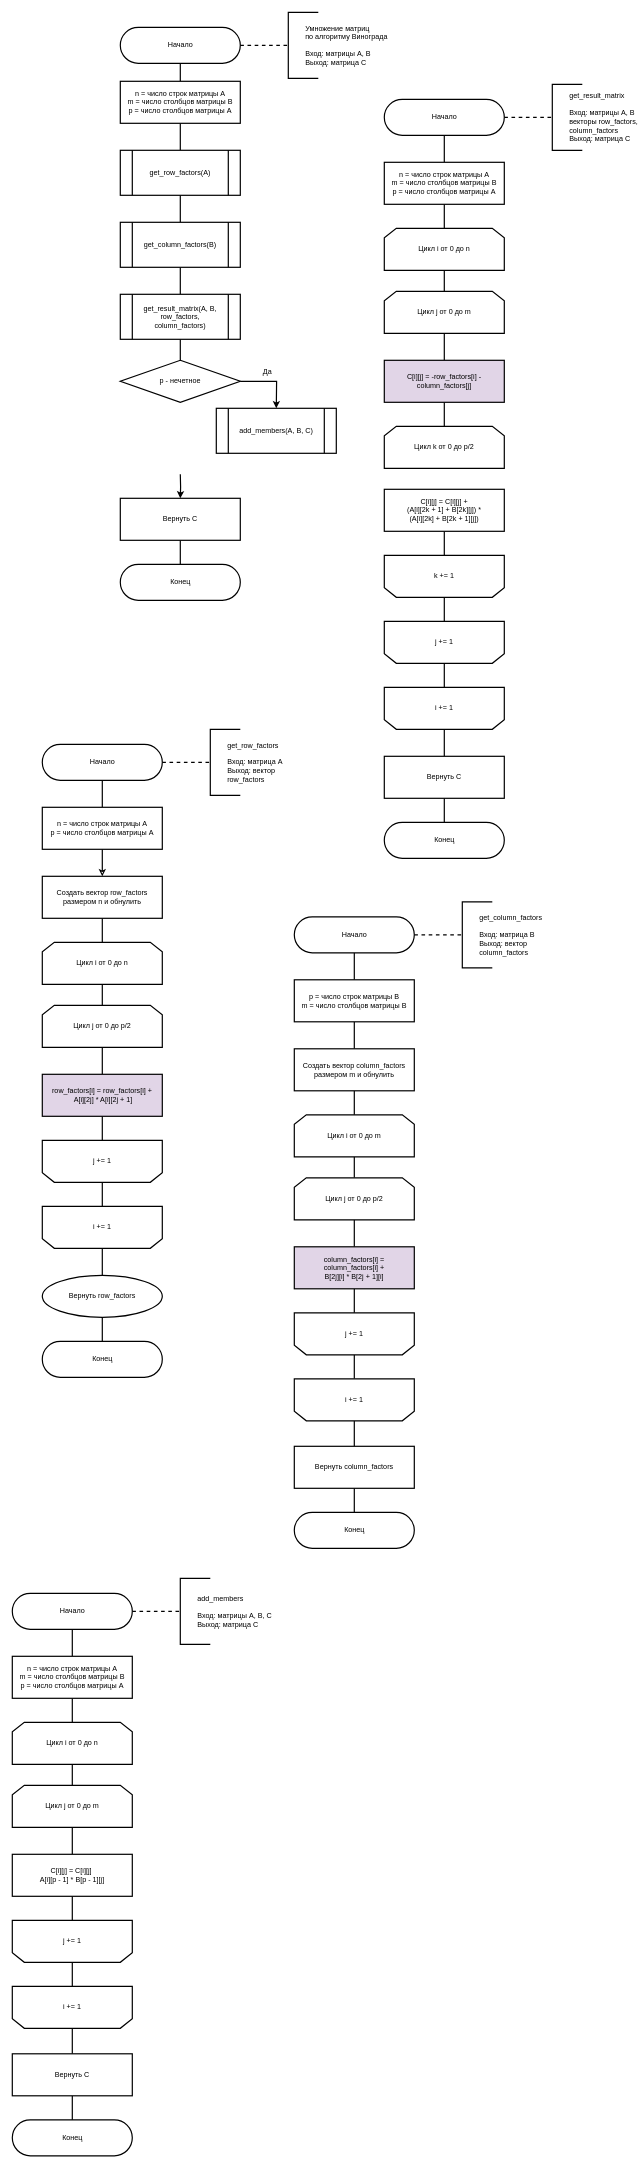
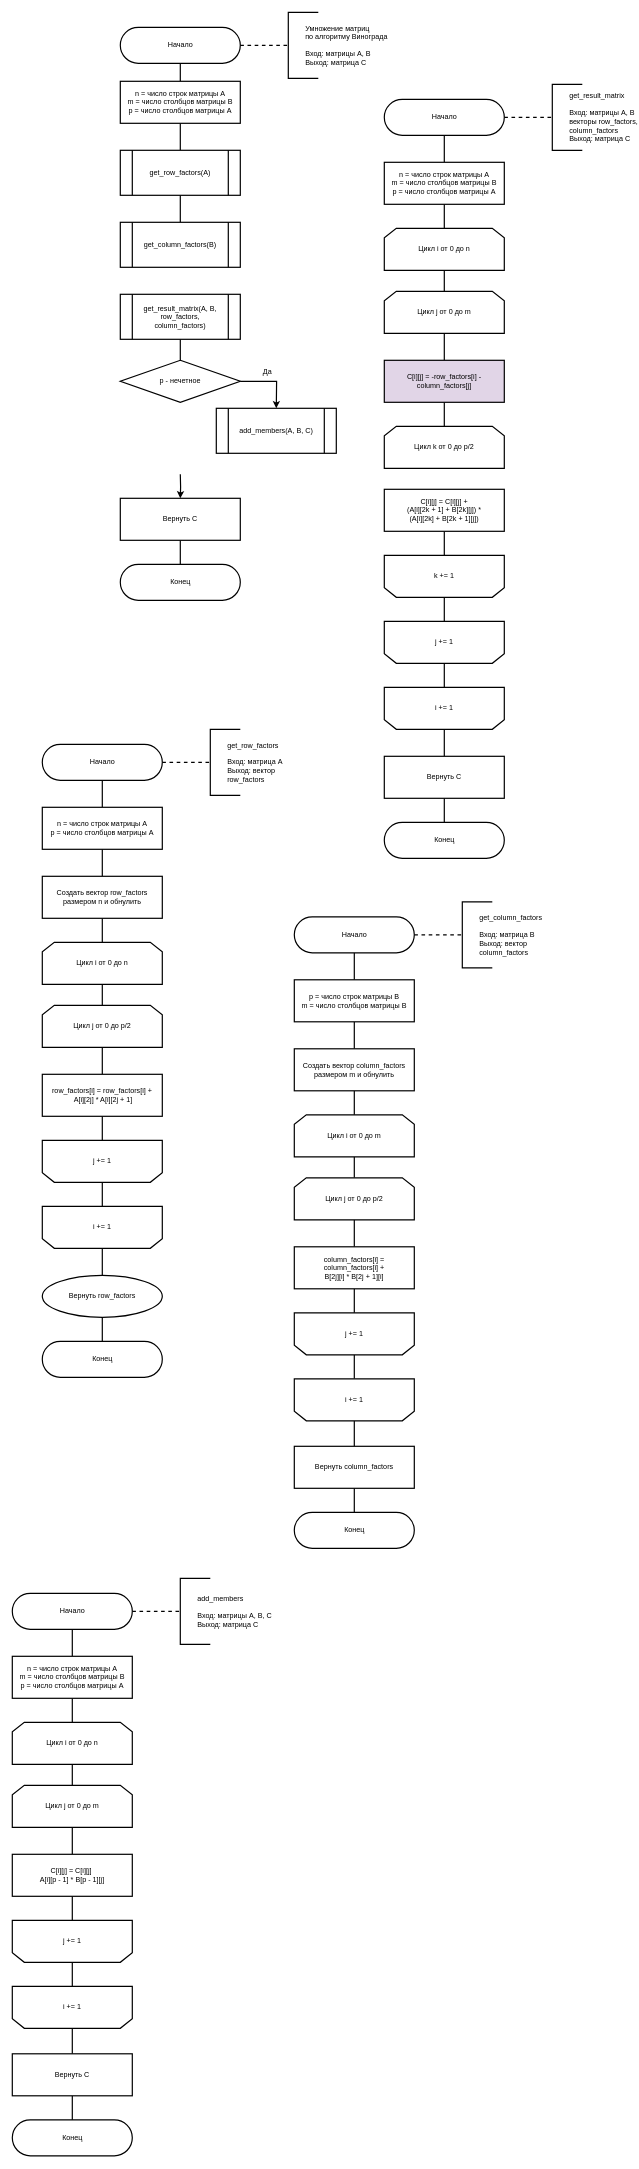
- <mxCell id="28" style="edgeStyle=orthogonalEdgeStyle;rounded=0;orthogonalLoop=1;jettySize=auto;html=1;exitX=0.5;exitY=1;exitDx=0;exitDy=0;entryX=0.5;entryY=0;entryDx=0;entryDy=0;endArrow=none;endFill=0;strokeWidth=2;" parent="1" source="29" target="37" edge="1"><mxGeometry relative="1" as="geometry" /></mxCell>
- <mxCell id="61" style="edgeStyle=orthogonalEdgeStyle;rounded=0;orthogonalLoop=1;jettySize=auto;html=1;exitX=0.5;exitY=1;exitDx=0;exitDy=0;entryX=0.5;entryY=0;entryDx=0;entryDy=0;endArrow=classic;endFill=0;strokeWidth=2;" parent="1" source="62" target="67" edge="1"><mxGeometry relative="1" as="geometry" /></mxCell>
+ <mxCell id="61" style="edgeStyle=orthogonalEdgeStyle;rounded=0;orthogonalLoop=1;jettySize=auto;html=1;exitX=0.5;exitY=1;exitDx=0;exitDy=0;entryX=0.5;entryY=0;entryDx=0;entryDy=0;endArrow=none;endFill=0;strokeWidth=2;" parent="1" source="62" target="67" edge="1"><mxGeometry relative="1" as="geometry" /></mxCell>
- <mxCell id="56" value="&lt;font style=&quot;font-size: 12px&quot;&gt;row_factors[i] = row_factors[i] +&lt;br&gt;&amp;nbsp;A[i][2j] * A[i][2j + 1]&lt;br&gt;&lt;/font&gt;" style="rounded=0;whiteSpace=wrap;html=1;strokeWidth=2;fillColor=#e1d5e7;" parent="1" vertex="1"><mxGeometry x="70" y="1790" width="200" height="70" as="geometry" /></mxCell>
+ <mxCell id="56" value="&lt;font style=&quot;font-size: 12px&quot;&gt;row_factors[i] = row_factors[i] +&lt;br&gt;&amp;nbsp;A[i][2j] * A[i][2j + 1]&lt;br&gt;&lt;/font&gt;" style="rounded=0;whiteSpace=wrap;html=1;strokeWidth=2;" parent="1" vertex="1"><mxGeometry x="70" y="1790" width="200" height="70" as="geometry" /></mxCell>
- <mxCell id="77" value="&lt;font style=&quot;font-size: 12px&quot;&gt;column_factors[i] = &lt;br&gt;column_factors[i] + &lt;br&gt;B[2j][i] * B[2j + 1][i]&lt;br&gt;&lt;/font&gt;" style="rounded=0;whiteSpace=wrap;html=1;strokeWidth=2;fillColor=#e1d5e7;" parent="1" vertex="1"><mxGeometry x="490" y="2077.5" width="200" height="70" as="geometry" /></mxCell>
+ <mxCell id="77" value="&lt;font style=&quot;font-size: 12px&quot;&gt;column_factors[i] = &lt;br&gt;column_factors[i] + &lt;br&gt;B[2j][i] * B[2j + 1][i]&lt;br&gt;&lt;/font&gt;" style="rounded=0;whiteSpace=wrap;html=1;strokeWidth=2;" parent="1" vertex="1"><mxGeometry x="490" y="2077.5" width="200" height="70" as="geometry" /></mxCell>
